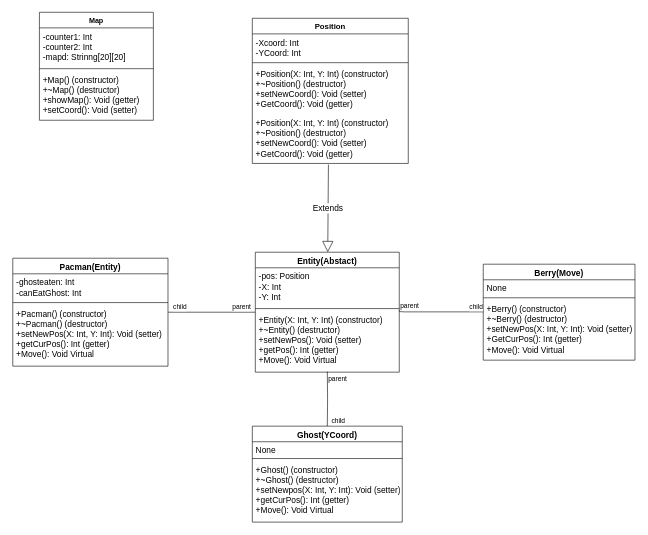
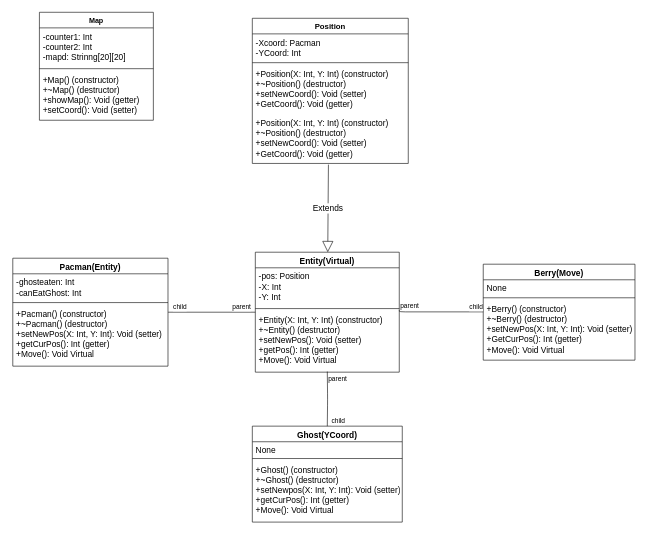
- <mxCell id="7" value="-Xcoord: Int&#10;-YCoord: Int" style="text;strokeColor=none;fillColor=none;align=left;verticalAlign=top;spacingLeft=4;spacingRight=4;overflow=hidden;rotatable=0;points=[[0,0.5],[1,0.5]];portConstraint=eastwest;fontSize=14;" parent="6" vertex="1"><mxGeometry y="26" width="260" height="44" as="geometry" /></mxCell>
+ <mxCell id="7" value="-Xcoord: Pacman&#10;-YCoord: Int" style="text;strokeColor=none;fillColor=none;align=left;verticalAlign=top;spacingLeft=4;spacingRight=4;overflow=hidden;rotatable=0;points=[[0,0.5],[1,0.5]];portConstraint=eastwest;fontSize=14;" parent="6" vertex="1"><mxGeometry y="26" width="260" height="44" as="geometry" /></mxCell>
- <mxCell id="11" value="Entity(Abstact)" style="swimlane;fontStyle=1;align=center;verticalAlign=top;childLayout=stackLayout;horizontal=1;startSize=26;horizontalStack=0;resizeParent=1;resizeParentMax=0;resizeLast=0;collapsible=1;marginBottom=0;fontSize=14;" parent="1" vertex="1"><mxGeometry x="425" y="420" width="240" height="200" as="geometry" /></mxCell>
+ <mxCell id="11" value="Entity(Virtual)" style="swimlane;fontStyle=1;align=center;verticalAlign=top;childLayout=stackLayout;horizontal=1;startSize=26;horizontalStack=0;resizeParent=1;resizeParentMax=0;resizeLast=0;collapsible=1;marginBottom=0;fontSize=14;" parent="1" vertex="1"><mxGeometry x="425" y="420" width="240" height="200" as="geometry" /></mxCell>
